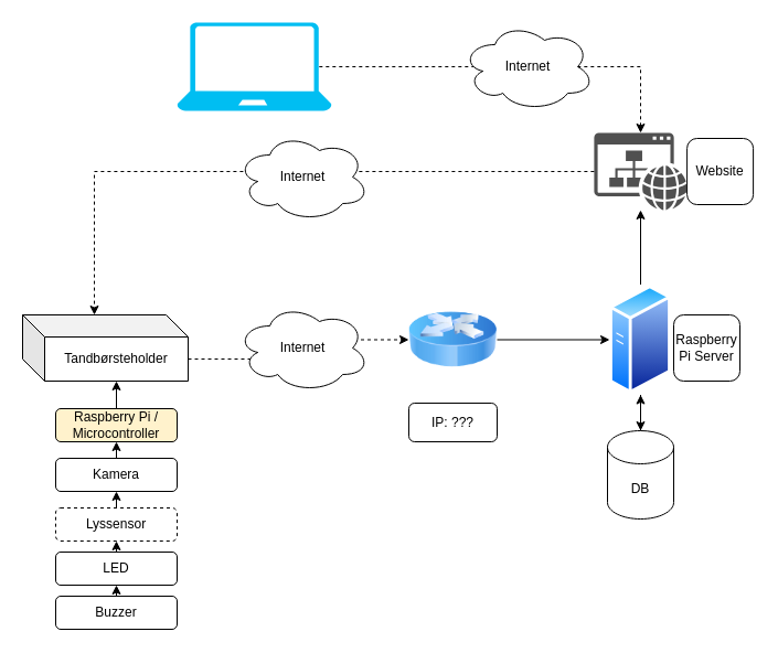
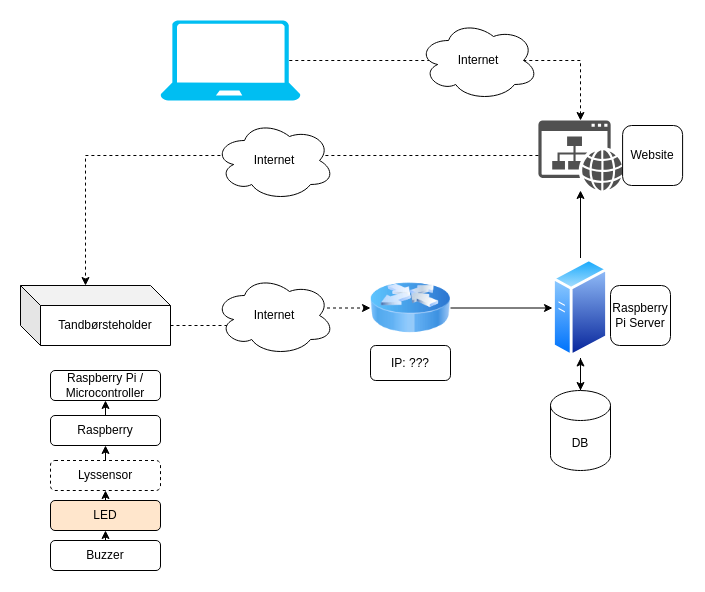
- <mxCell id="15" style="edgeStyle=orthogonalEdgeStyle;rounded=0;orthogonalLoop=1;jettySize=auto;html=1;exitX=0.5;exitY=0;exitDx=0;exitDy=0;entryX=0;entryY=0;entryDx=85;entryDy=60;entryPerimeter=0;" edge="1" parent="1" source="14" target="5"><mxGeometry relative="1" as="geometry" /></mxCell>
- <mxCell id="30" value="IP: ???" style="rounded=1;whiteSpace=wrap;html=1;" vertex="1" parent="1"><mxGeometry x="370" y="365" width="80" height="35" as="geometry" /></mxCell>
+ <mxCell id="30" value="IP: ???" style="rounded=1;whiteSpace=wrap;html=1;" vertex="1" parent="1"><mxGeometry x="370" y="345" width="80" height="35" as="geometry" /></mxCell>
- <mxCell id="14" value="Raspberry Pi / Microcontroller" style="rounded=1;whiteSpace=wrap;html=1;fillColor=#fff2cc;" vertex="1" parent="1"><mxGeometry x="50" y="370" width="110" height="30" as="geometry" /></mxCell>
+ <mxCell id="14" value="Raspberry Pi / Microcontroller" style="rounded=1;whiteSpace=wrap;html=1;" vertex="1" parent="1"><mxGeometry x="50" y="370" width="110" height="30" as="geometry" /></mxCell>
- <mxCell id="17" value="Kamera" style="rounded=1;whiteSpace=wrap;html=1;" vertex="1" parent="1"><mxGeometry x="50" y="415" width="110" height="30" as="geometry" /></mxCell>
+ <mxCell id="17" value="Raspberry" style="rounded=1;whiteSpace=wrap;html=1;" vertex="1" parent="1"><mxGeometry x="50" y="415" width="110" height="30" as="geometry" /></mxCell>
- <mxCell id="21" value="LED" style="rounded=1;whiteSpace=wrap;html=1;" vertex="1" parent="1"><mxGeometry x="50" y="500" width="110" height="30" as="geometry" /></mxCell>
+ <mxCell id="21" value="LED" style="rounded=1;whiteSpace=wrap;html=1;fillColor=#ffe6cc;" vertex="1" parent="1"><mxGeometry x="50" y="500" width="110" height="30" as="geometry" /></mxCell>
